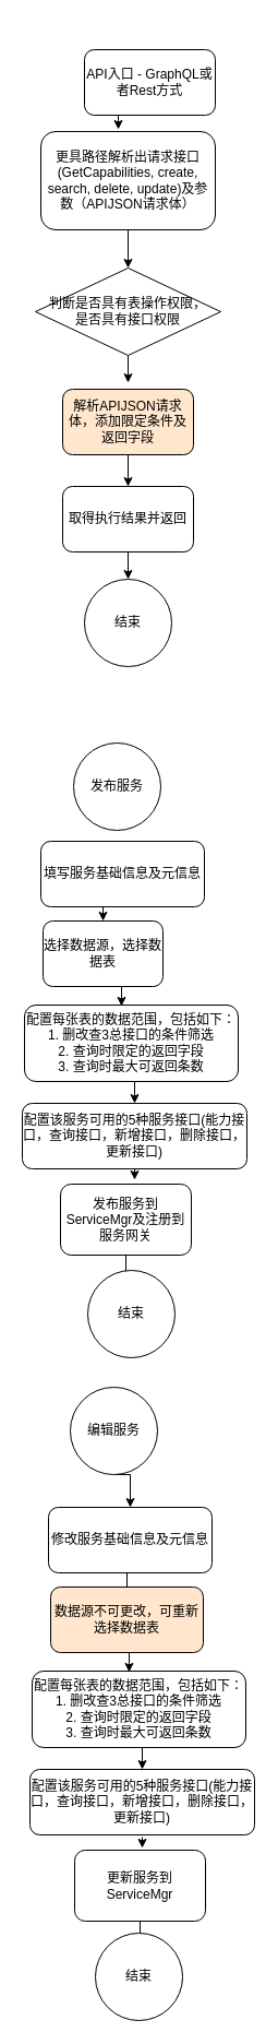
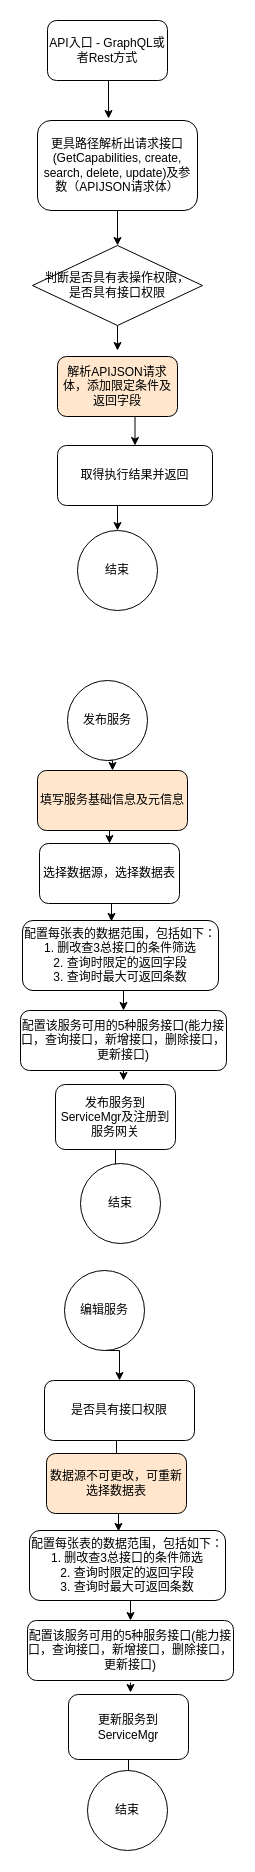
- <mxCell id="3" value="API入口 - GraphQL或者Rest方式" style="rounded=1;whiteSpace=wrap;html=1;" vertex="1" parent="1"><mxGeometry x="77" y="45" width="120" height="60" as="geometry" /></mxCell>
+ <mxCell id="3" value="API入口 - GraphQL或者Rest方式" style="rounded=1;whiteSpace=wrap;html=1;" vertex="1" parent="1"><mxGeometry x="47" y="20" width="120" height="60" as="geometry" /></mxCell>
- <mxCell id="11" value="取得执行结果并返回" style="rounded=1;whiteSpace=wrap;html=1;" vertex="1" parent="1"><mxGeometry x="57" y="445" width="120" height="60" as="geometry" /></mxCell>
+ <mxCell id="11" value="取得执行结果并返回" style="rounded=1;whiteSpace=wrap;html=1;" vertex="1" parent="1"><mxGeometry x="57" y="445" width="155" height="60" as="geometry" /></mxCell>
+ <mxCell id="13" style="edgeStyle=orthogonalEdgeStyle;rounded=0;orthogonalLoop=1;jettySize=auto;html=1;exitX=0.5;exitY=1;exitDx=0;exitDy=0;entryX=0.5;entryY=0;entryDx=0;entryDy=0;shadow=0;" edge="1" parent="1" source="14" target="24"><mxGeometry relative="1" as="geometry" /></mxCell>
- <mxCell id="24" value="填写服务基础信息及元信息" style="rounded=1;whiteSpace=wrap;html=1;shadow=0;" vertex="1" parent="1"><mxGeometry x="37" y="770" width="150" height="60" as="geometry" /></mxCell>
+ <mxCell id="24" value="填写服务基础信息及元信息" style="rounded=1;whiteSpace=wrap;html=1;shadow=0;fillColor=#ffe6cc;" vertex="1" parent="1"><mxGeometry x="37" y="770" width="150" height="60" as="geometry" /></mxCell>
- <mxCell id="16" value="选择数据源，选择数据表" style="rounded=1;whiteSpace=wrap;html=1;shadow=0;" vertex="1" parent="1"><mxGeometry x="39" y="843" width="110" height="60" as="geometry" /></mxCell>
+ <mxCell id="16" value="选择数据源，选择数据表" style="rounded=1;whiteSpace=wrap;html=1;shadow=0;" vertex="1" parent="1"><mxGeometry x="39" y="843" width="140" height="60" as="geometry" /></mxCell>
- <mxCell id="37" value="修改服务基础信息及元信息" style="rounded=1;whiteSpace=wrap;html=1;shadow=0;" vertex="1" parent="1"><mxGeometry x="44" y="1380" width="150" height="60" as="geometry" /></mxCell>
+ <mxCell id="37" value="是否具有接口权限" style="rounded=1;whiteSpace=wrap;html=1;shadow=0;" vertex="1" parent="1"><mxGeometry x="44" y="1380" width="150" height="60" as="geometry" /></mxCell>
